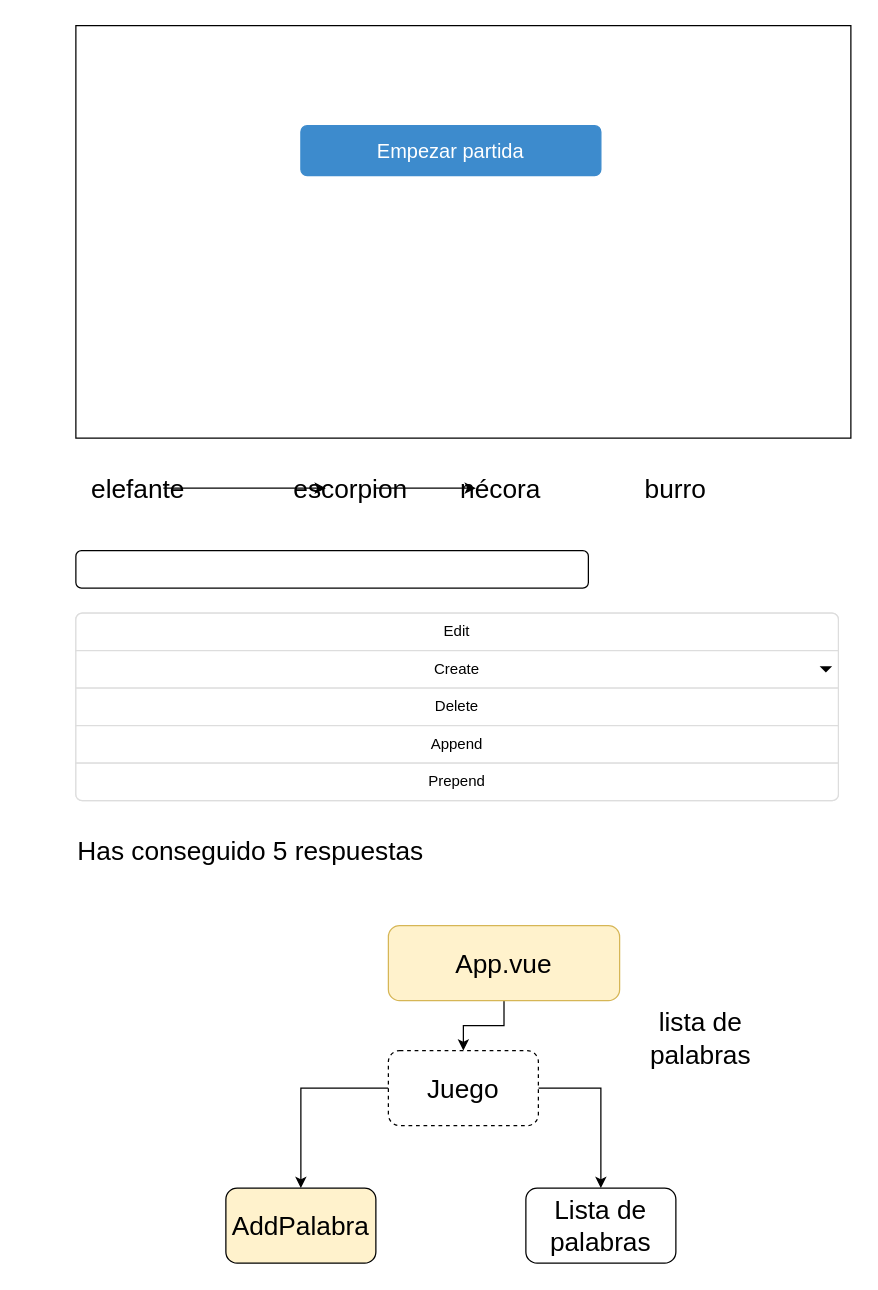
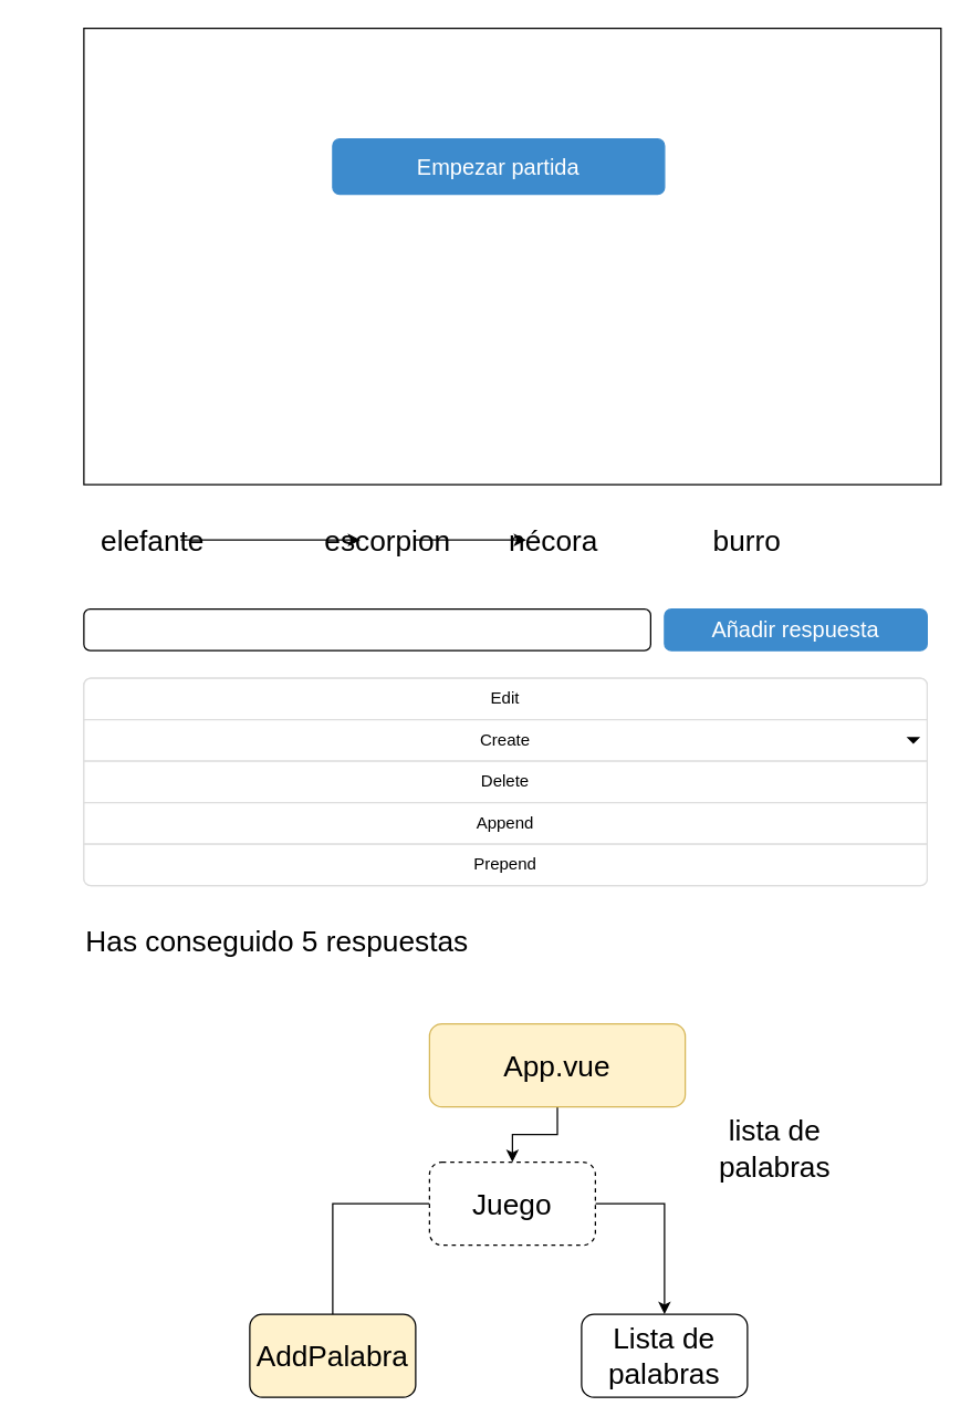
+ <mxCell id="5" value="Añadir respuesta" style="html=1;shadow=0;dashed=0;shape=mxgraph.bootstrap.rrect;rSize=5;fillColor=#3D8BCD;align=center;strokeColor=#3D8BCD;fontColor=#ffffff;fontSize=16;whiteSpace=wrap;" vertex="1" parent="1"><mxGeometry x="480" y="440" width="190" height="30" as="geometry" /></mxCell>
- <mxCell id="22" style="edgeStyle=orthogonalEdgeStyle;rounded=0;orthogonalLoop=1;jettySize=auto;html=1;entryX=0.5;entryY=0;entryDx=0;entryDy=0;fontSize=21;" edge="1" parent="1" source="24" target="25"><mxGeometry relative="1" as="geometry" /></mxCell>
+ <mxCell id="22" style="edgeStyle=orthogonalEdgeStyle;rounded=0;orthogonalLoop=1;jettySize=auto;html=1;entryX=0.5;entryY=0;entryDx=0;entryDy=0;fontSize=21;endArrow=none;" edge="1" parent="1" source="24" target="25"><mxGeometry relative="1" as="geometry" /></mxCell>
